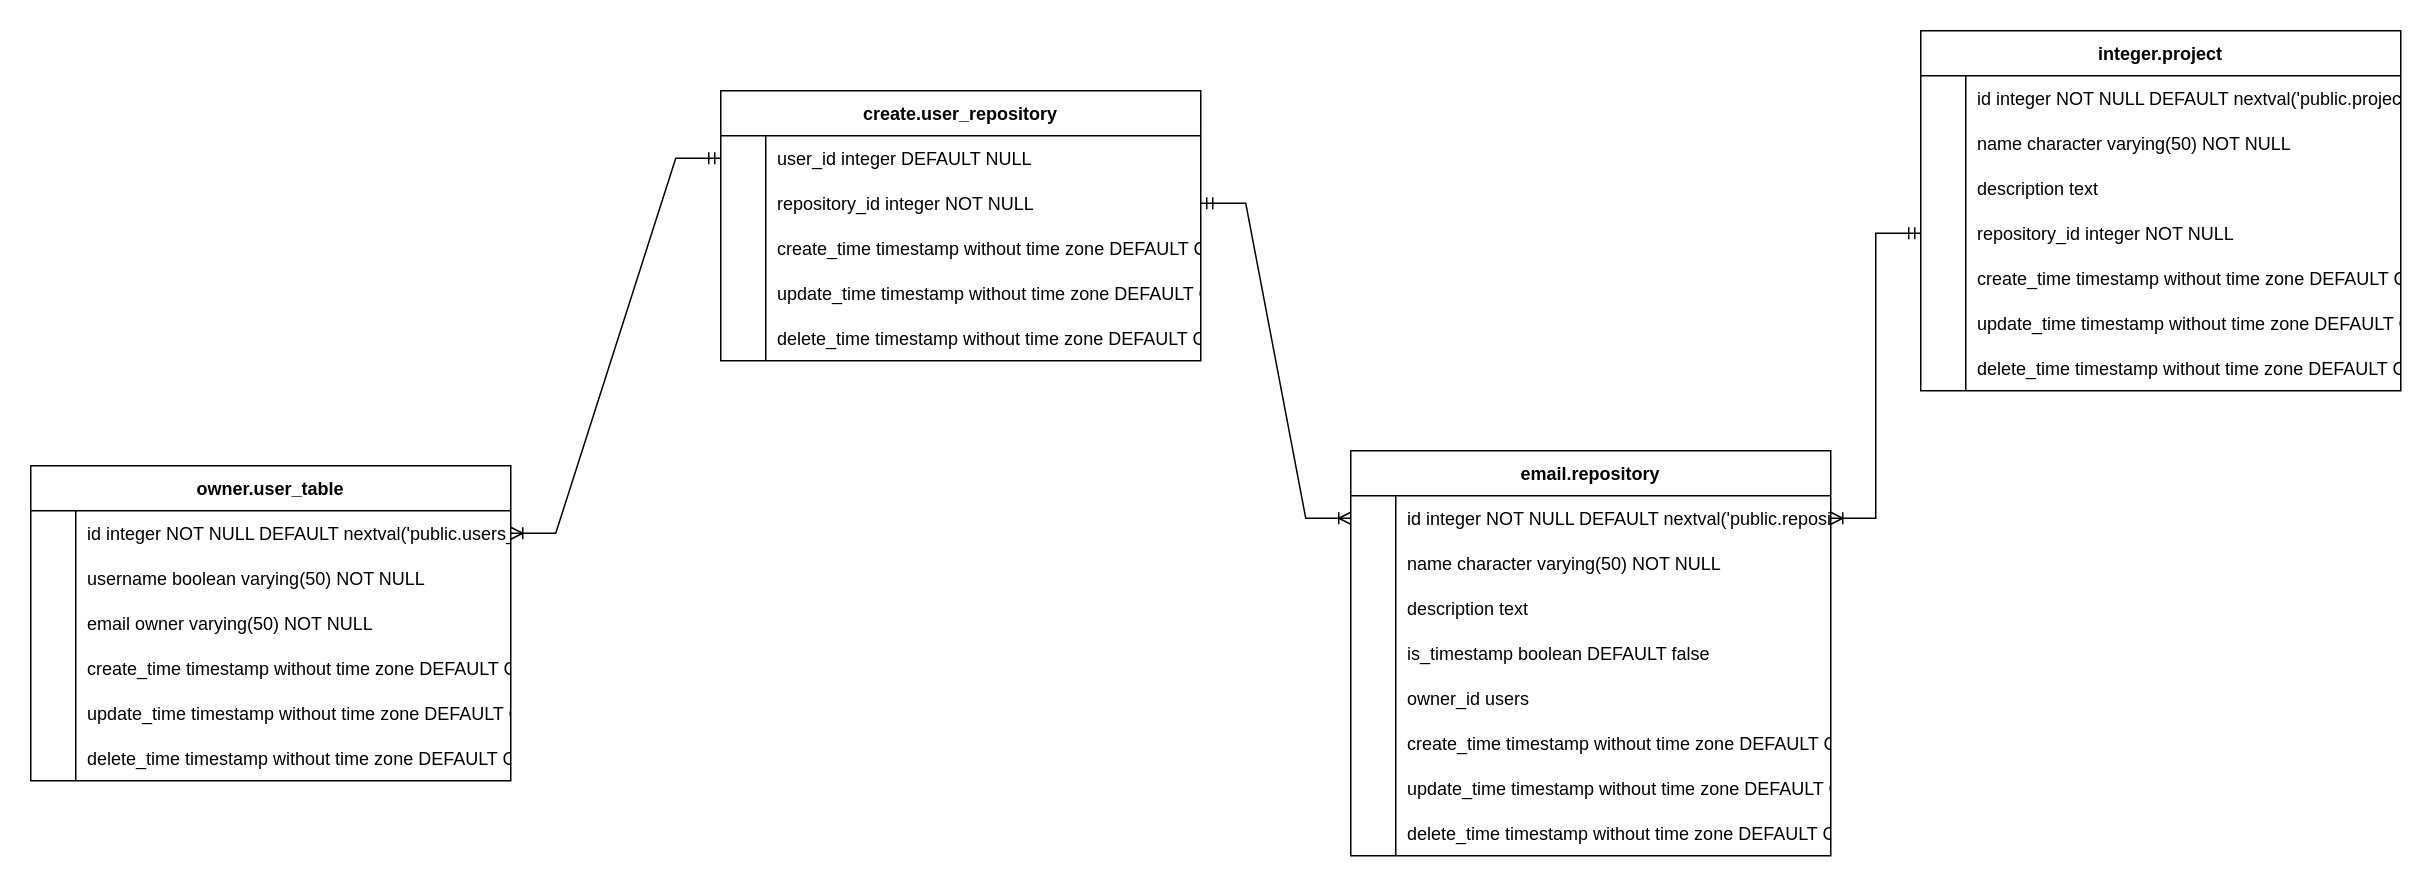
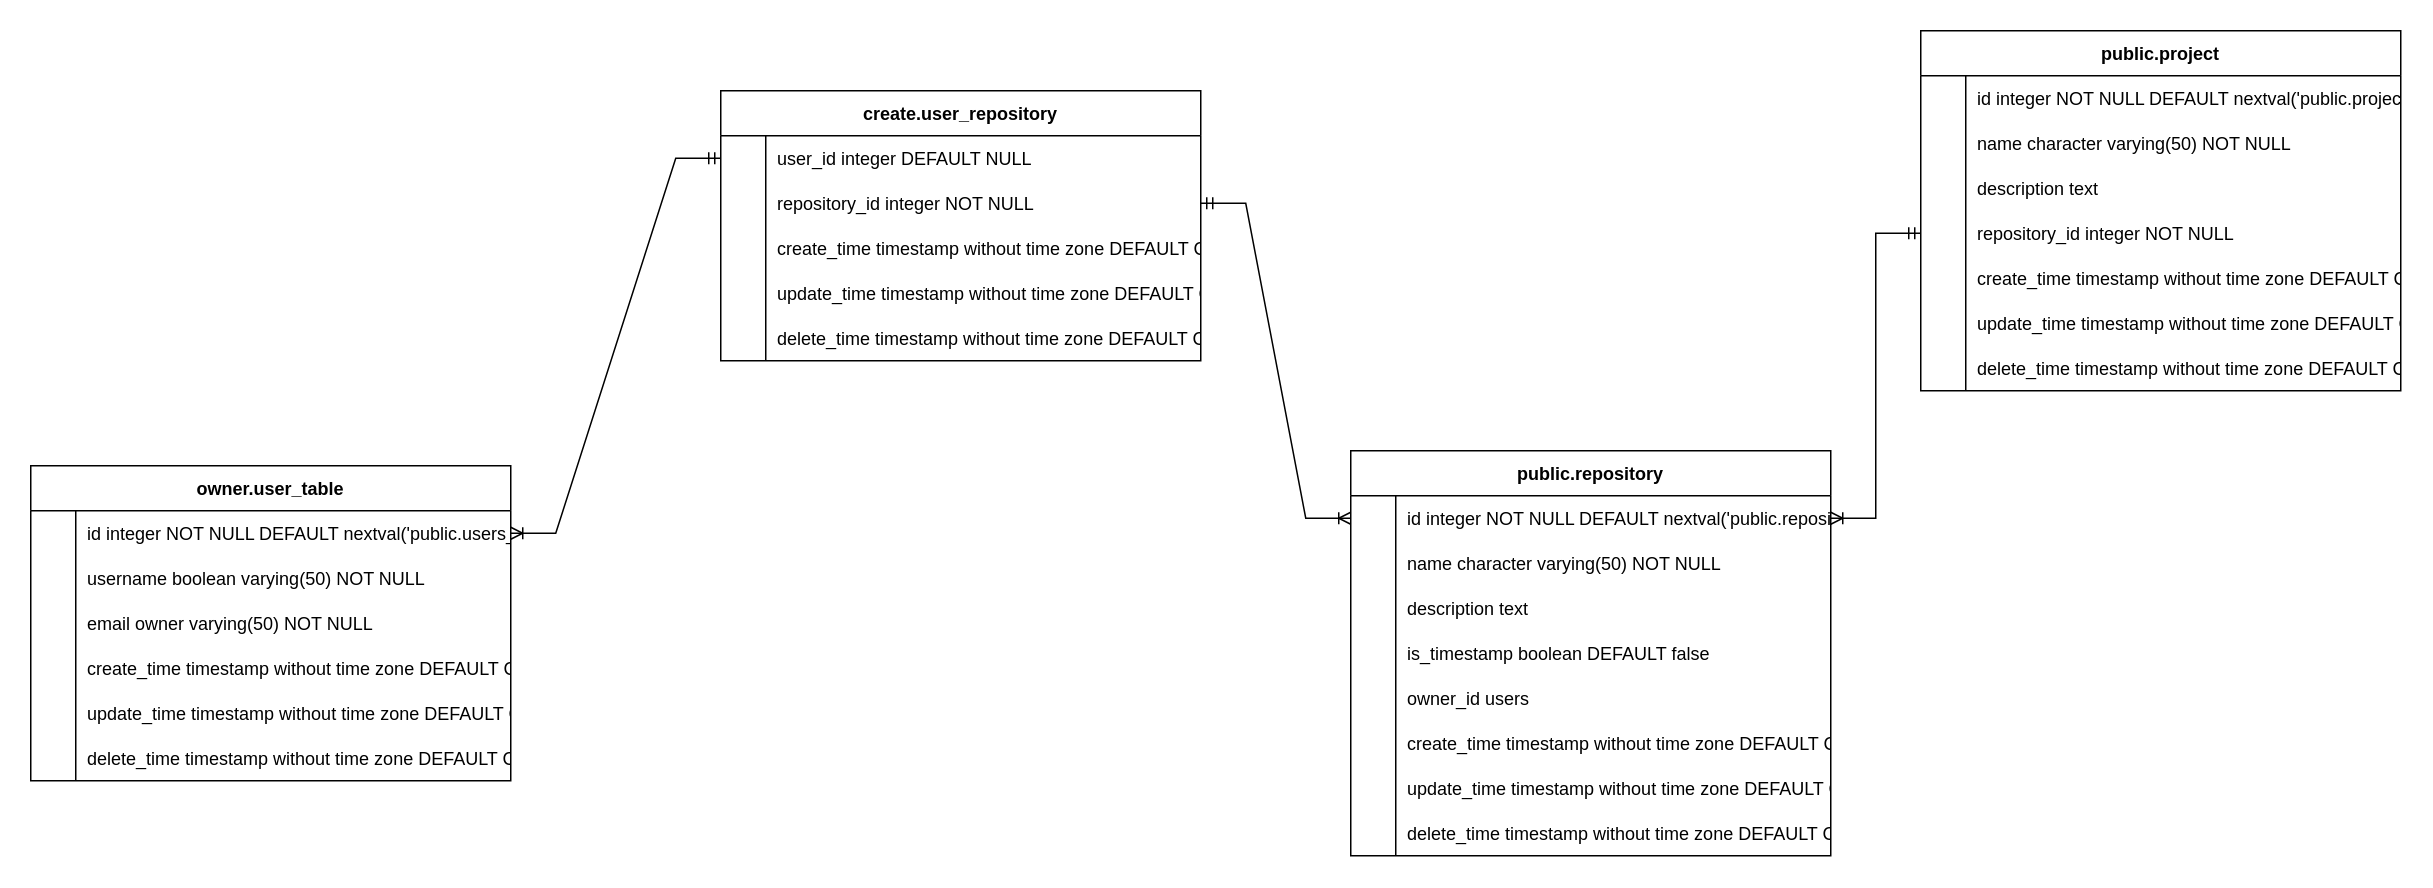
- <mxCell id="2" value="integer.project" style="shape=table;startSize=30;container=1;collapsible=1;childLayout=tableLayout;fixedRows=1;rowLines=0;fontStyle=1;align=center;resizeLast=1;" vertex="1" parent="1"><mxGeometry x="1280" y="20" width="320" height="240" as="geometry" /></mxCell>
+ <mxCell id="2" value="public.project" style="shape=table;startSize=30;container=1;collapsible=1;childLayout=tableLayout;fixedRows=1;rowLines=0;fontStyle=1;align=center;resizeLast=1;" vertex="1" parent="1"><mxGeometry x="1280" y="20" width="320" height="240" as="geometry" /></mxCell>
- <mxCell id="24" value="email.repository" style="shape=table;startSize=30;container=1;collapsible=1;childLayout=tableLayout;fixedRows=1;rowLines=0;fontStyle=1;align=center;resizeLast=1;" vertex="1" parent="1"><mxGeometry x="900" y="300" width="320" height="270" as="geometry" /></mxCell>
+ <mxCell id="24" value="public.repository" style="shape=table;startSize=30;container=1;collapsible=1;childLayout=tableLayout;fixedRows=1;rowLines=0;fontStyle=1;align=center;resizeLast=1;" vertex="1" parent="1"><mxGeometry x="900" y="300" width="320" height="270" as="geometry" /></mxCell>
